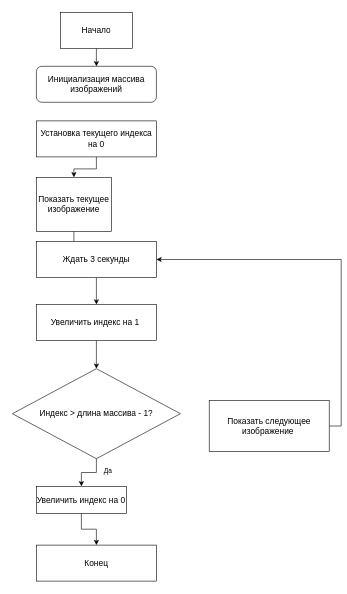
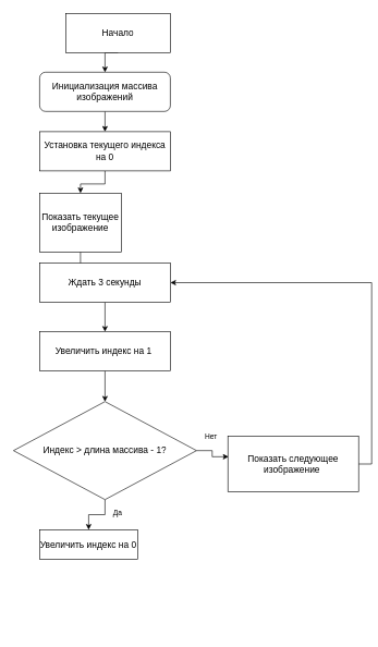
- <mxCell id="3" value="&lt;pre class=&quot;code-block&quot; data-entity-type=&quot;MessageEntityPre&quot; data-language=&quot;&quot; style=&quot;box-sizing: border-box; font-variant-numeric: normal; font-variant-east-asian: normal; font-variant-alternates: normal; font-variant-position: normal; font-kerning: auto; font-optical-sizing: auto; font-feature-settings: normal; font-variation-settings: normal; font-stretch: normal; font-size: 0.875rem; line-height: 1.25; font-family: var(--font-family-monospace); margin-top: 0px; margin-bottom: 0px; overflow: hidden; --color-scrollbar: var(--color-scrollbar-code); text-wrap: wrap; --color-type: light-dark(#56b6c2, #20727d); --color-keyword: light-dark(#c678dd, #a05db4); --color-class: light-dark(#e06c75, #c8656c); --color-string: light-dark(#98c379, #395e1e); --color-template: light-dark(#d19a66, #8b5b2f); --color-selector: light-dark(#e06c75, #c8656c); --color-function: light-dark(#61aeee, #2a6ca4); --color-comment: light-dark(#5c6370, #9399a4); --color-section: light-dark(#e06c75, #c8656c); --color-variable: light-dark(#d19a66, #8b5b2f); --color-attribute: light-dark(#d19a66, #8b5b2f); --color-link: light-dark(#d19a66, #8b5b2f); --color-tag: light-dark(#e06c75, #c8656c); text-align: start;&quot;&gt;Начало&lt;/pre&gt;" style="rounded=0;whiteSpace=wrap;html=1;" vertex="1" parent="1"><mxGeometry x="100" y="20" width="120" height="60" as="geometry" /></mxCell>
+ <mxCell id="3" value="&lt;pre class=&quot;code-block&quot; data-entity-type=&quot;MessageEntityPre&quot; data-language=&quot;&quot; style=&quot;box-sizing: border-box; font-variant-numeric: normal; font-variant-east-asian: normal; font-variant-alternates: normal; font-variant-position: normal; font-kerning: auto; font-optical-sizing: auto; font-feature-settings: normal; font-variation-settings: normal; font-stretch: normal; font-size: 0.875rem; line-height: 1.25; font-family: var(--font-family-monospace); margin-top: 0px; margin-bottom: 0px; overflow: hidden; --color-scrollbar: var(--color-scrollbar-code); text-wrap: wrap; --color-type: light-dark(#56b6c2, #20727d); --color-keyword: light-dark(#c678dd, #a05db4); --color-class: light-dark(#e06c75, #c8656c); --color-string: light-dark(#98c379, #395e1e); --color-template: light-dark(#d19a66, #8b5b2f); --color-selector: light-dark(#e06c75, #c8656c); --color-function: light-dark(#61aeee, #2a6ca4); --color-comment: light-dark(#5c6370, #9399a4); --color-section: light-dark(#e06c75, #c8656c); --color-variable: light-dark(#d19a66, #8b5b2f); --color-attribute: light-dark(#d19a66, #8b5b2f); --color-link: light-dark(#d19a66, #8b5b2f); --color-tag: light-dark(#e06c75, #c8656c); text-align: start;&quot;&gt;Начало&lt;/pre&gt;" style="rounded=0;whiteSpace=wrap;html=1;" vertex="1" parent="1"><mxGeometry x="100" y="20" width="160" height="60" as="geometry" /></mxCell>
+ <mxCell id="9" style="edgeStyle=orthogonalEdgeStyle;rounded=0;orthogonalLoop=1;jettySize=auto;html=1;exitX=0.5;exitY=1;exitDx=0;exitDy=0;entryX=0.5;entryY=0;entryDx=0;entryDy=0;" edge="1" parent="1" source="10" target="23"><mxGeometry relative="1" as="geometry" /></mxCell>
+ <mxCell id="6" style="edgeStyle=orthogonalEdgeStyle;rounded=0;orthogonalLoop=1;jettySize=auto;html=1;exitX=1;exitY=0.5;exitDx=0;exitDy=0;entryX=0.005;entryY=0.369;entryDx=0;entryDy=0;entryPerimeter=0;" edge="1" parent="1" source="8" target="21"><mxGeometry relative="1" as="geometry"><mxPoint x="380" y="730" as="targetPoint" /></mxGeometry></mxCell>
+ <mxCell id="7" value="Нет" style="edgeLabel;html=1;align=center;verticalAlign=middle;resizable=0;points=[];" vertex="1" connectable="0" parent="6"><mxGeometry x="-0.593" y="1" relative="1" as="geometry"><mxPoint x="9" y="-22" as="offset" /></mxGeometry></mxCell>
- <mxCell id="17" style="edgeStyle=orthogonalEdgeStyle;rounded=0;orthogonalLoop=1;jettySize=auto;html=1;exitX=0.5;exitY=1;exitDx=0;exitDy=0;entryX=0.5;entryY=0;entryDx=0;entryDy=0;" edge="1" parent="1" source="18" target="19"><mxGeometry relative="1" as="geometry" /></mxCell>
- <mxCell id="19" value="&lt;pre style=&quot;box-sizing: border-box; font-variant-numeric: normal; font-variant-east-asian: normal; font-variant-alternates: normal; font-variant-position: normal; font-kerning: auto; font-optical-sizing: auto; font-feature-settings: normal; font-variation-settings: normal; font-stretch: normal; font-size: 0.875rem; line-height: 1.25; font-family: var(--font-family-monospace); margin-top: 0px; margin-bottom: 0px; overflow: hidden; --color-scrollbar: var(--color-scrollbar-code); text-wrap: wrap; --color-type: light-dark(#56b6c2, #20727d); --color-keyword: light-dark(#c678dd, #a05db4); --color-class: light-dark(#e06c75, #c8656c); --color-string: light-dark(#98c379, #395e1e); --color-template: light-dark(#d19a66, #8b5b2f); --color-selector: light-dark(#e06c75, #c8656c); --color-function: light-dark(#61aeee, #2a6ca4); --color-comment: light-dark(#5c6370, #9399a4); --color-section: light-dark(#e06c75, #c8656c); --color-variable: light-dark(#d19a66, #8b5b2f); --color-attribute: light-dark(#d19a66, #8b5b2f); --color-link: light-dark(#d19a66, #8b5b2f); --color-tag: light-dark(#e06c75, #c8656c);&quot; data-language=&quot;&quot; data-entity-type=&quot;MessageEntityPre&quot; class=&quot;code-block&quot;&gt;&lt;pre class=&quot;code-block&quot; data-entity-type=&quot;MessageEntityPre&quot; data-language=&quot;&quot; style=&quot;box-sizing: border-box; font-variant-numeric: normal; font-variant-east-asian: normal; font-variant-alternates: normal; font-variant-position: normal; font-kerning: auto; font-optical-sizing: auto; font-feature-settings: normal; font-variation-settings: normal; font-stretch: normal; font-size: 0.875rem; line-height: 1.25; font-family: var(--font-family-monospace); margin-top: 0px; margin-bottom: 0px; overflow: hidden; --color-scrollbar: var(--color-scrollbar-code); text-wrap: wrap; --color-type: light-dark(#56b6c2, #20727d); --color-keyword: light-dark(#c678dd, #a05db4); --color-class: light-dark(#e06c75, #c8656c); --color-string: light-dark(#98c379, #395e1e); --color-template: light-dark(#d19a66, #8b5b2f); --color-selector: light-dark(#e06c75, #c8656c); --color-function: light-dark(#61aeee, #2a6ca4); --color-comment: light-dark(#5c6370, #9399a4); --color-section: light-dark(#e06c75, #c8656c); --color-variable: light-dark(#d19a66, #8b5b2f); --color-attribute: light-dark(#d19a66, #8b5b2f); --color-link: light-dark(#d19a66, #8b5b2f); --color-tag: light-dark(#e06c75, #c8656c);&quot;&gt;&lt;pre class=&quot;code-block&quot; data-entity-type=&quot;MessageEntityPre&quot; data-language=&quot;&quot; style=&quot;box-sizing: border-box; font-variant-numeric: normal; font-variant-east-asian: normal; font-variant-alternates: normal; font-variant-position: normal; font-kerning: auto; font-optical-sizing: auto; font-feature-settings: normal; font-variation-settings: normal; font-stretch: normal; font-size: 0.875rem; line-height: 1.25; font-family: var(--font-family-monospace); margin-top: 0px; margin-bottom: 0px; overflow: hidden; --color-scrollbar: var(--color-scrollbar-code); text-wrap: wrap; --color-type: light-dark(#56b6c2, #20727d); --color-keyword: light-dark(#c678dd, #a05db4); --color-class: light-dark(#e06c75, #c8656c); --color-string: light-dark(#98c379, #395e1e); --color-template: light-dark(#d19a66, #8b5b2f); --color-selector: light-dark(#e06c75, #c8656c); --color-function: light-dark(#61aeee, #2a6ca4); --color-comment: light-dark(#5c6370, #9399a4); --color-section: light-dark(#e06c75, #c8656c); --color-variable: light-dark(#d19a66, #8b5b2f); --color-attribute: light-dark(#d19a66, #8b5b2f); --color-link: light-dark(#d19a66, #8b5b2f); --color-tag: light-dark(#e06c75, #c8656c); text-align: start;&quot;&gt;Конец&lt;/pre&gt;&lt;/pre&gt;&lt;/pre&gt;" style="rounded=0;whiteSpace=wrap;html=1;align=center;fontColor=#000000;" vertex="1" parent="1"><mxGeometry x="60" y="908" width="200" height="60" as="geometry" /></mxCell>
